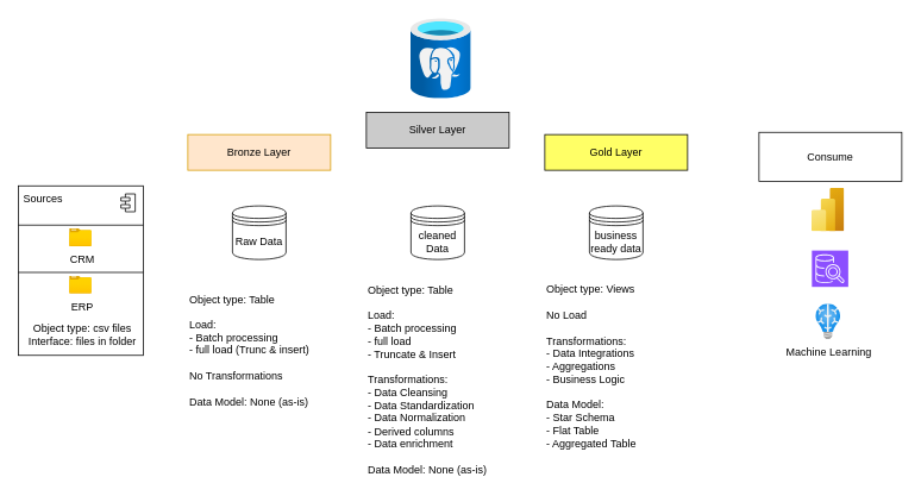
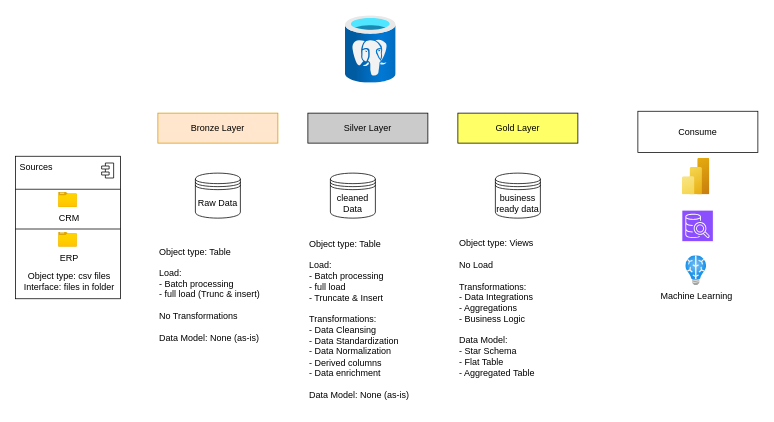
- <mxCell id="15" value="Silver Layer" style="rounded=0;whiteSpace=wrap;html=1;fillColor=#CBCBCB;" vertex="1" parent="1"><mxGeometry x="410" y="125" width="160" height="40" as="geometry" /></mxCell>
+ <mxCell id="15" value="Silver Layer" style="rounded=0;whiteSpace=wrap;html=1;fillColor=#CBCBCB;" vertex="1" parent="1"><mxGeometry x="410" y="150" width="160" height="40" as="geometry" /></mxCell>
- <mxCell id="17" value="cleaned&lt;div&gt;Data&lt;/div&gt;" style="shape=datastore;whiteSpace=wrap;html=1;" vertex="1" parent="1"><mxGeometry x="460" y="230" width="60" height="60" as="geometry" /></mxCell>
+ <mxCell id="17" value="cleaned&lt;div&gt;Data&lt;/div&gt;" style="shape=datastore;whiteSpace=wrap;html=1;" vertex="1" parent="1"><mxGeometry x="440" y="230" width="60" height="60" as="geometry" /></mxCell>
